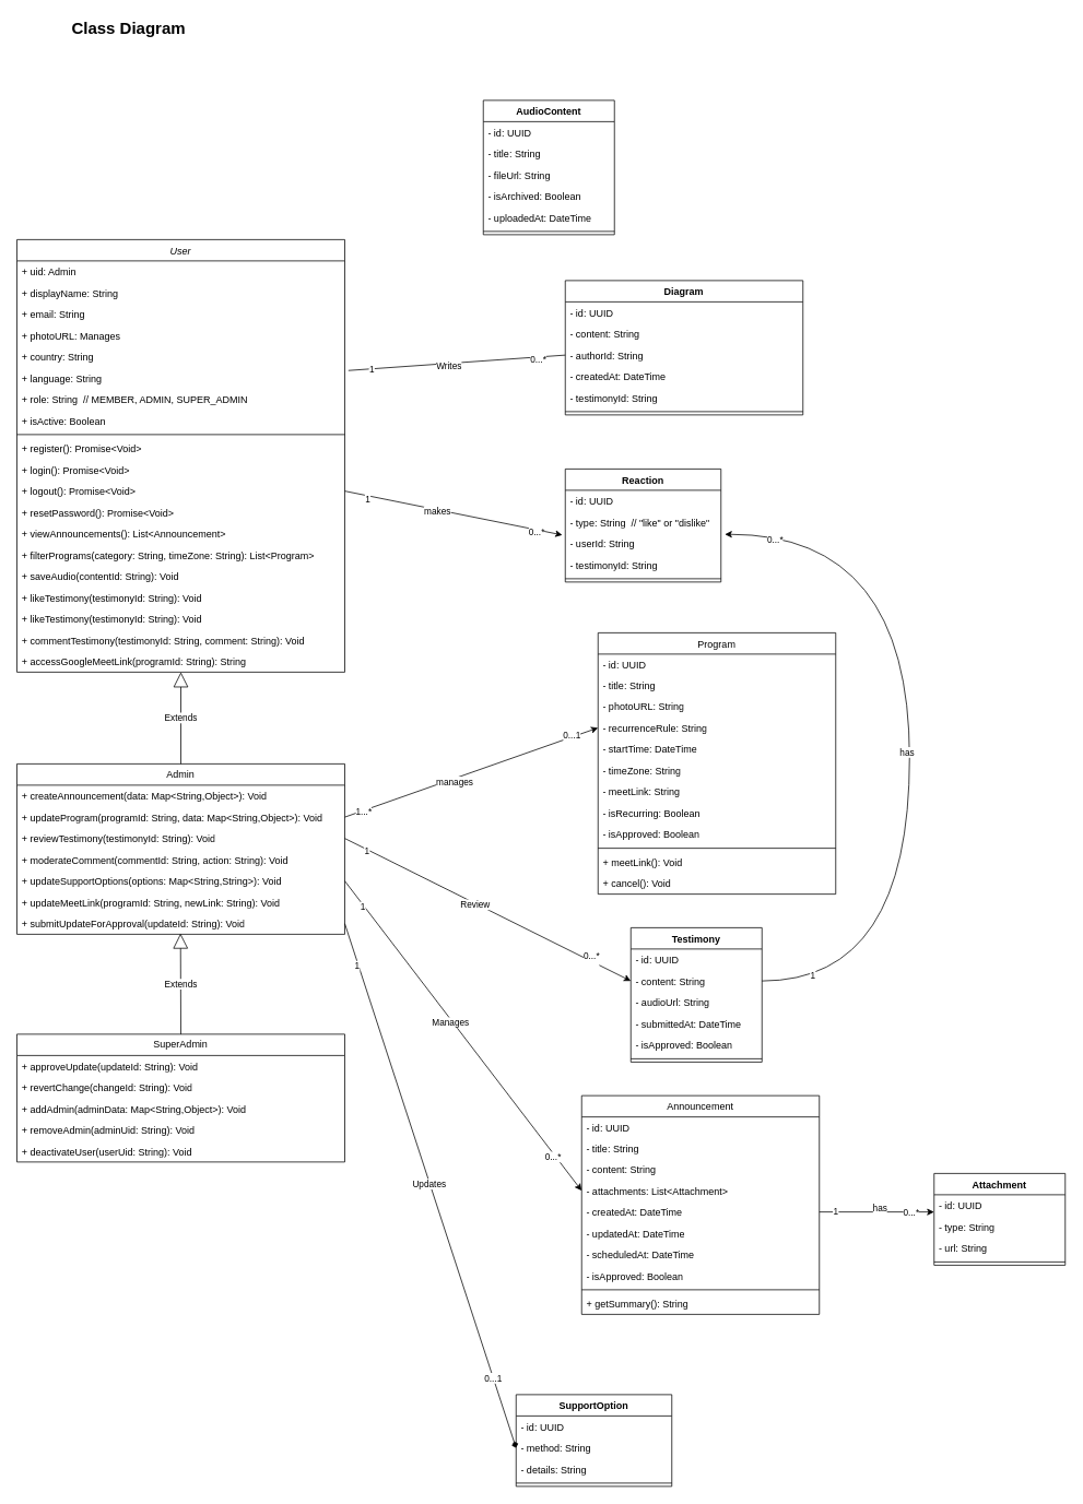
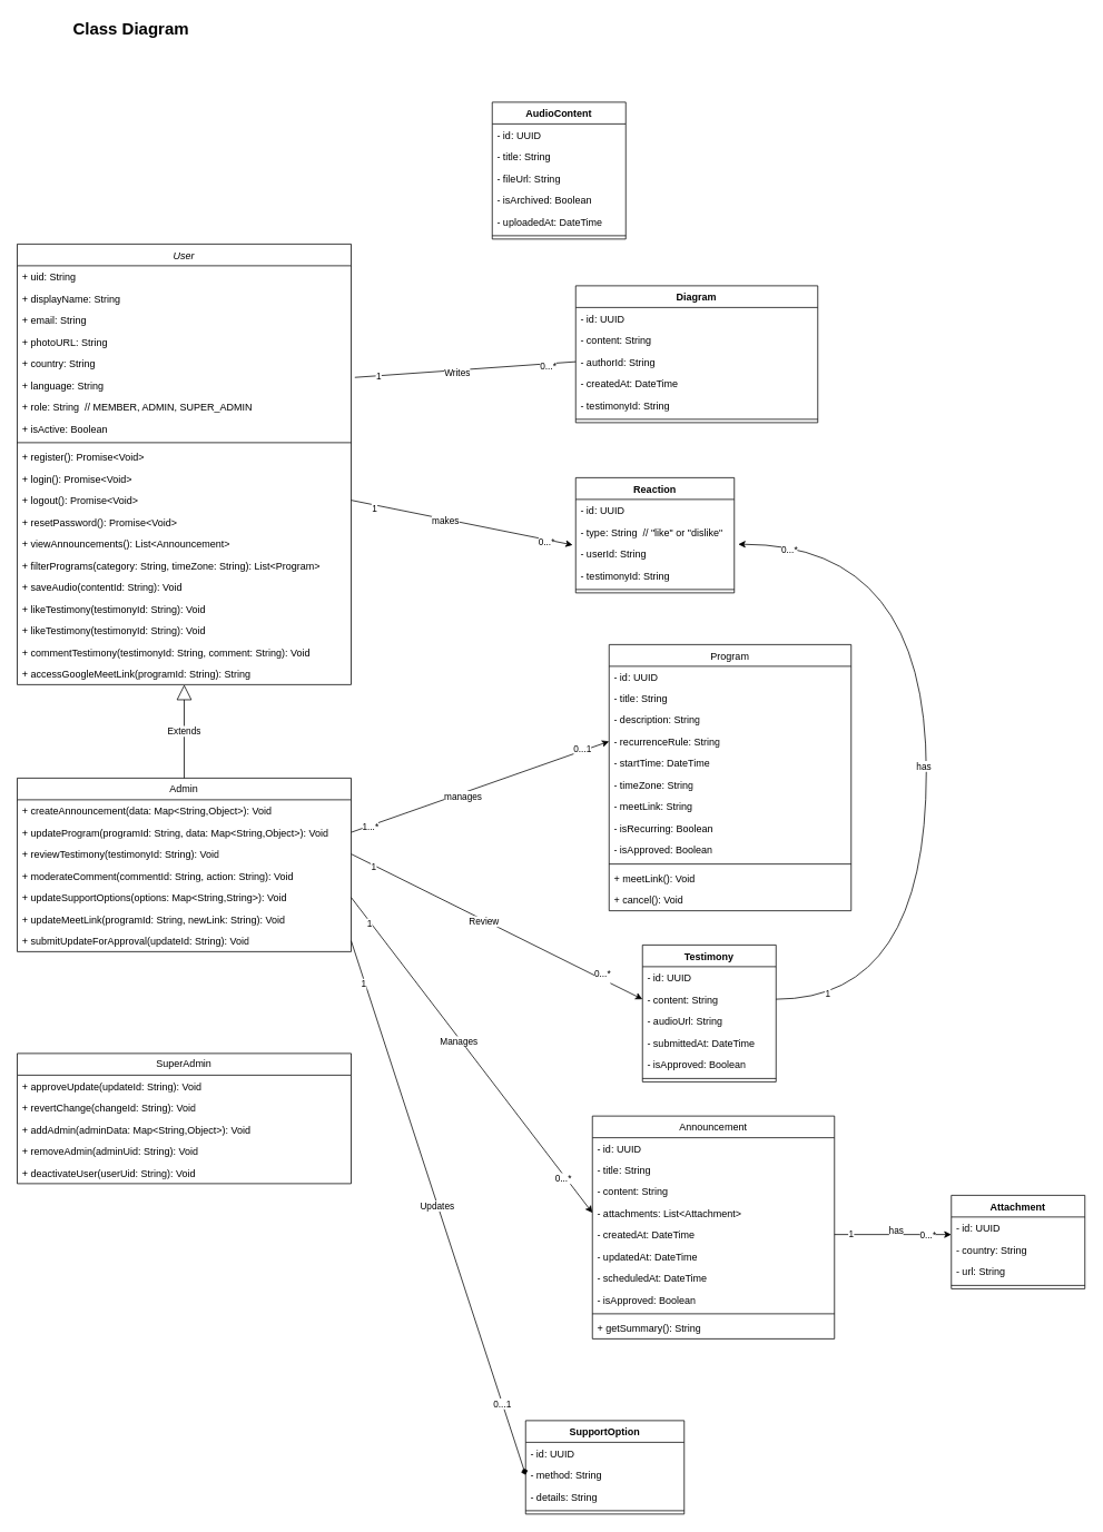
- <mxCell id="3" value="+ uid: Admin" style="text;align=left;verticalAlign=top;spacingLeft=4;spacingRight=4;overflow=hidden;rotatable=0;points=[[0,0.5],[1,0.5]];portConstraint=eastwest;" parent="2" vertex="1"><mxGeometry y="26" width="400" height="26" as="geometry" /></mxCell>
+ <mxCell id="3" value="+ uid: String" style="text;align=left;verticalAlign=top;spacingLeft=4;spacingRight=4;overflow=hidden;rotatable=0;points=[[0,0.5],[1,0.5]];portConstraint=eastwest;" parent="2" vertex="1"><mxGeometry y="26" width="400" height="26" as="geometry" /></mxCell>
- <mxCell id="6" value="+ photoURL: Manages" style="text;align=left;verticalAlign=top;spacingLeft=4;spacingRight=4;overflow=hidden;rotatable=0;points=[[0,0.5],[1,0.5]];portConstraint=eastwest;rounded=0;shadow=0;html=0;" vertex="1" parent="2"><mxGeometry y="104" width="400" height="26" as="geometry" /></mxCell>
+ <mxCell id="6" value="+ photoURL: String" style="text;align=left;verticalAlign=top;spacingLeft=4;spacingRight=4;overflow=hidden;rotatable=0;points=[[0,0.5],[1,0.5]];portConstraint=eastwest;rounded=0;shadow=0;html=0;" vertex="1" parent="2"><mxGeometry y="104" width="400" height="26" as="geometry" /></mxCell>
- <mxCell id="64" value="- photoURL: String" style="text;strokeColor=none;fillColor=none;align=left;verticalAlign=top;spacingLeft=4;spacingRight=4;overflow=hidden;rotatable=0;points=[[0,0.5],[1,0.5]];portConstraint=eastwest;whiteSpace=wrap;html=1;" vertex="1" parent="61"><mxGeometry y="77" width="290" height="26" as="geometry" /></mxCell>
+ <mxCell id="64" value="- description: String" style="text;strokeColor=none;fillColor=none;align=left;verticalAlign=top;spacingLeft=4;spacingRight=4;overflow=hidden;rotatable=0;points=[[0,0.5],[1,0.5]];portConstraint=eastwest;whiteSpace=wrap;html=1;" vertex="1" parent="61"><mxGeometry y="77" width="290" height="26" as="geometry" /></mxCell>
- <mxCell id="38" value="Extends" style="endArrow=block;endSize=16;endFill=0;html=1;rounded=0;exitX=0.5;exitY=0;exitDx=0;exitDy=0;entryX=0.499;entryY=0.962;entryDx=0;entryDy=0;entryPerimeter=0;" edge="1" parent="1" source="31" target="30"><mxGeometry width="160" relative="1" as="geometry"><mxPoint x="149" y="1302" as="sourcePoint" /><mxPoint x="220" y="1152" as="targetPoint" /></mxGeometry></mxCell>
- <mxCell id="76" value="- type: String" style="text;strokeColor=none;fillColor=none;align=left;verticalAlign=top;spacingLeft=4;spacingRight=4;overflow=hidden;rotatable=0;points=[[0,0.5],[1,0.5]];portConstraint=eastwest;whiteSpace=wrap;html=1;" vertex="1" parent="74"><mxGeometry y="52" width="160" height="26" as="geometry" /></mxCell>
+ <mxCell id="76" value="- country: String" style="text;strokeColor=none;fillColor=none;align=left;verticalAlign=top;spacingLeft=4;spacingRight=4;overflow=hidden;rotatable=0;points=[[0,0.5],[1,0.5]];portConstraint=eastwest;whiteSpace=wrap;html=1;" vertex="1" parent="74"><mxGeometry y="52" width="160" height="26" as="geometry" /></mxCell>
